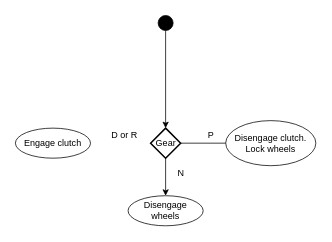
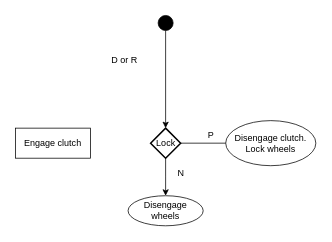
- <mxCell id="13" value="D or R" style="text;html=1;align=center;verticalAlign=middle;resizable=0;points=[];autosize=1;" parent="1" vertex="1"><mxGeometry x="140" y="170" width="50" height="20" as="geometry" /></mxCell>
+ <mxCell id="13" value="D or R" style="text;html=1;align=center;verticalAlign=middle;resizable=0;points=[];autosize=1;" parent="1" vertex="1"><mxGeometry x="140" y="70" width="50" height="20" as="geometry" /></mxCell>
- <mxCell id="8" value="Engage clutch" style="ellipse;whiteSpace=wrap;html=1;align=center;" parent="1" vertex="1"><mxGeometry x="20" y="170" width="100" height="40" as="geometry" /></mxCell>
+ <mxCell id="8" value="Engage clutch" style="whiteSpace=wrap;html=1;align=center;rounded=0;" parent="1" vertex="1"><mxGeometry x="20" y="170" width="100" height="40" as="geometry" /></mxCell>
- <mxCell id="10" value="Gear" style="text;html=1;align=center;verticalAlign=middle;resizable=0;points=[];autosize=1;" vertex="1" parent="1"><mxGeometry x="195" y="180" width="50" height="20" as="geometry" /></mxCell>
+ <mxCell id="10" value="Lock" style="text;html=1;align=center;verticalAlign=middle;resizable=0;points=[];autosize=1;" vertex="1" parent="1"><mxGeometry x="195" y="180" width="50" height="20" as="geometry" /></mxCell>
